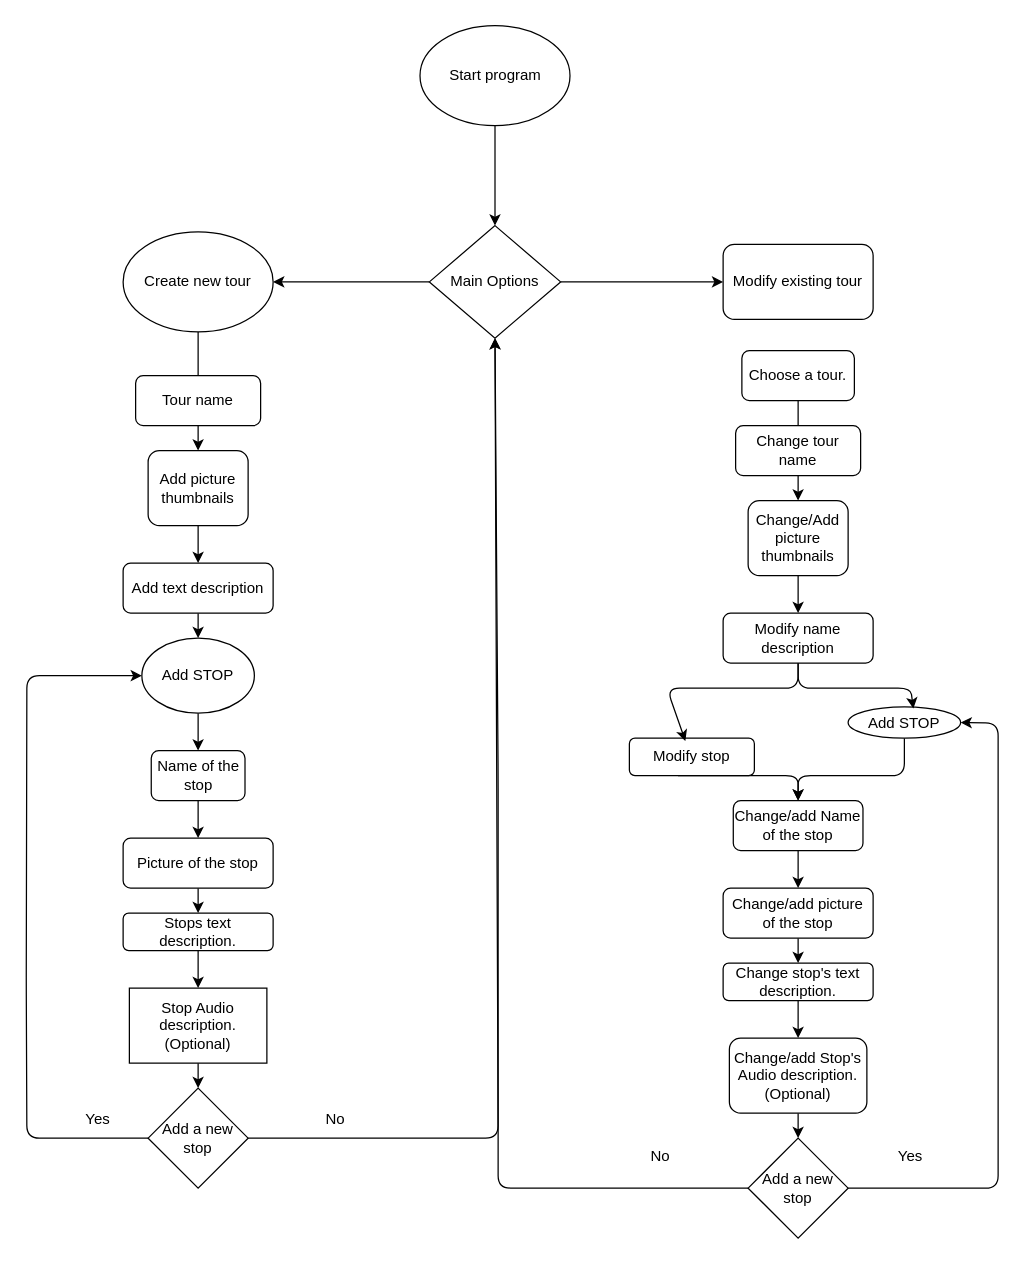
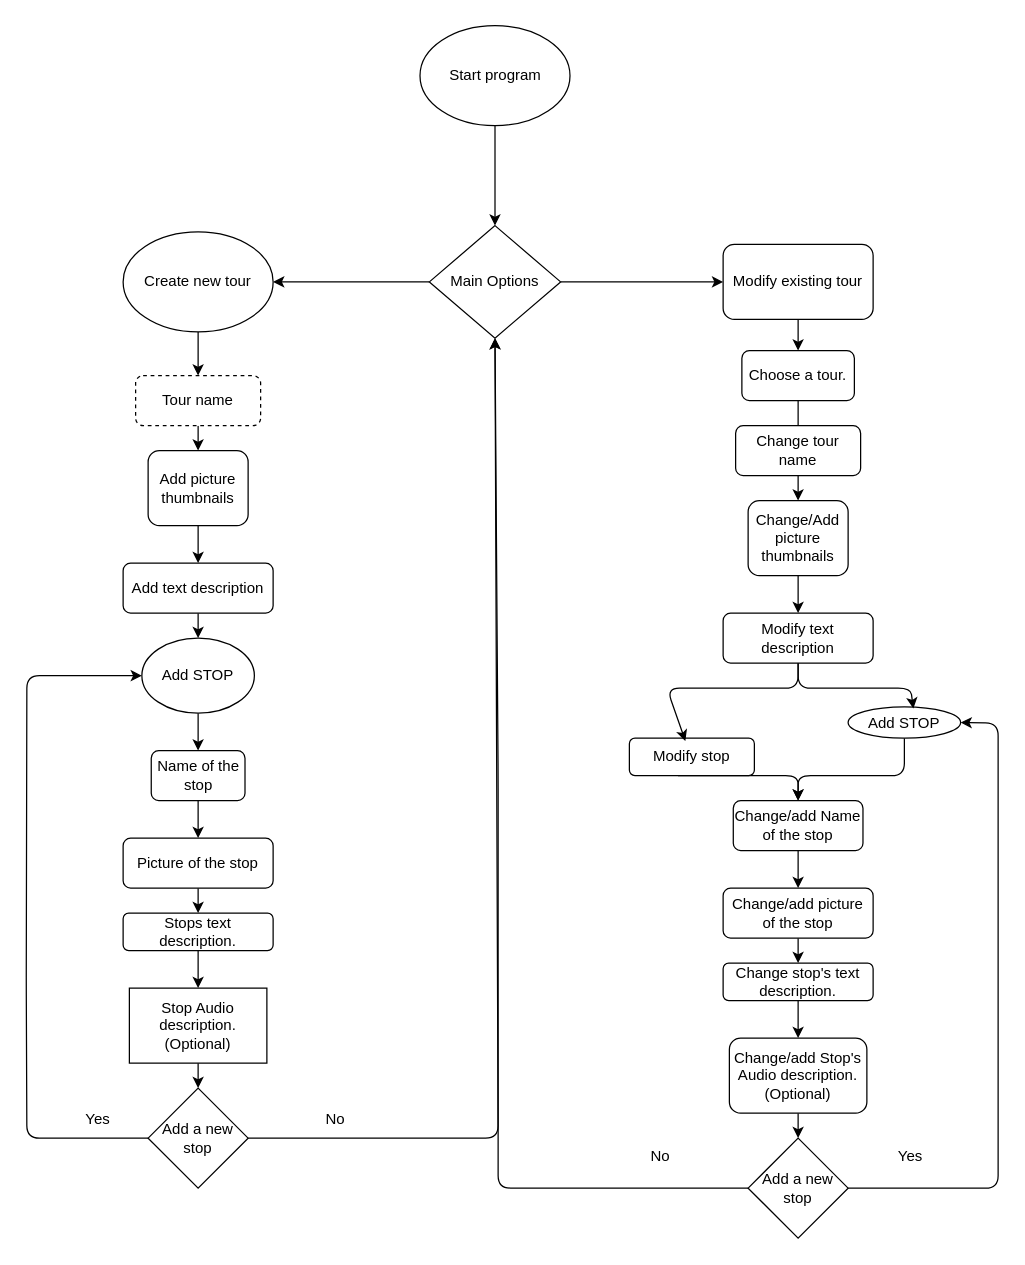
+ <mxCell id="7" style="edgeStyle=none;html=1;exitX=0.5;exitY=1;exitDx=0;exitDy=0;entryX=0.5;entryY=0;entryDx=0;entryDy=0;" edge="1" parent="1" source="8" target="10"><mxGeometry relative="1" as="geometry" /></mxCell>
- <mxCell id="23" style="edgeStyle=none;html=1;exitX=0.5;exitY=1;exitDx=0;exitDy=0;entryX=0.5;entryY=0;entryDx=0;entryDy=0;endArrow=none;" edge="1" parent="1" source="24" target="12"><mxGeometry relative="1" as="geometry" /></mxCell>
+ <mxCell id="23" style="edgeStyle=none;html=1;exitX=0.5;exitY=1;exitDx=0;exitDy=0;entryX=0.5;entryY=0;entryDx=0;entryDy=0;" edge="1" parent="1" source="24" target="12"><mxGeometry relative="1" as="geometry" /></mxCell>
- <mxCell id="12" value="Tour name" style="rounded=1;whiteSpace=wrap;html=1;" vertex="1" parent="1"><mxGeometry x="108" y="300" width="100" height="40" as="geometry" /></mxCell>
+ <mxCell id="12" value="Tour name" style="rounded=1;whiteSpace=wrap;html=1;dashed=1;" vertex="1" parent="1"><mxGeometry x="108" y="300" width="100" height="40" as="geometry" /></mxCell>
- <mxCell id="44" value="Modify name description" style="rounded=1;whiteSpace=wrap;html=1;" vertex="1" parent="1"><mxGeometry x="578" y="490" width="120" height="40" as="geometry" /></mxCell>
+ <mxCell id="44" value="Modify text description" style="rounded=1;whiteSpace=wrap;html=1;" vertex="1" parent="1"><mxGeometry x="578" y="490" width="120" height="40" as="geometry" /></mxCell>
